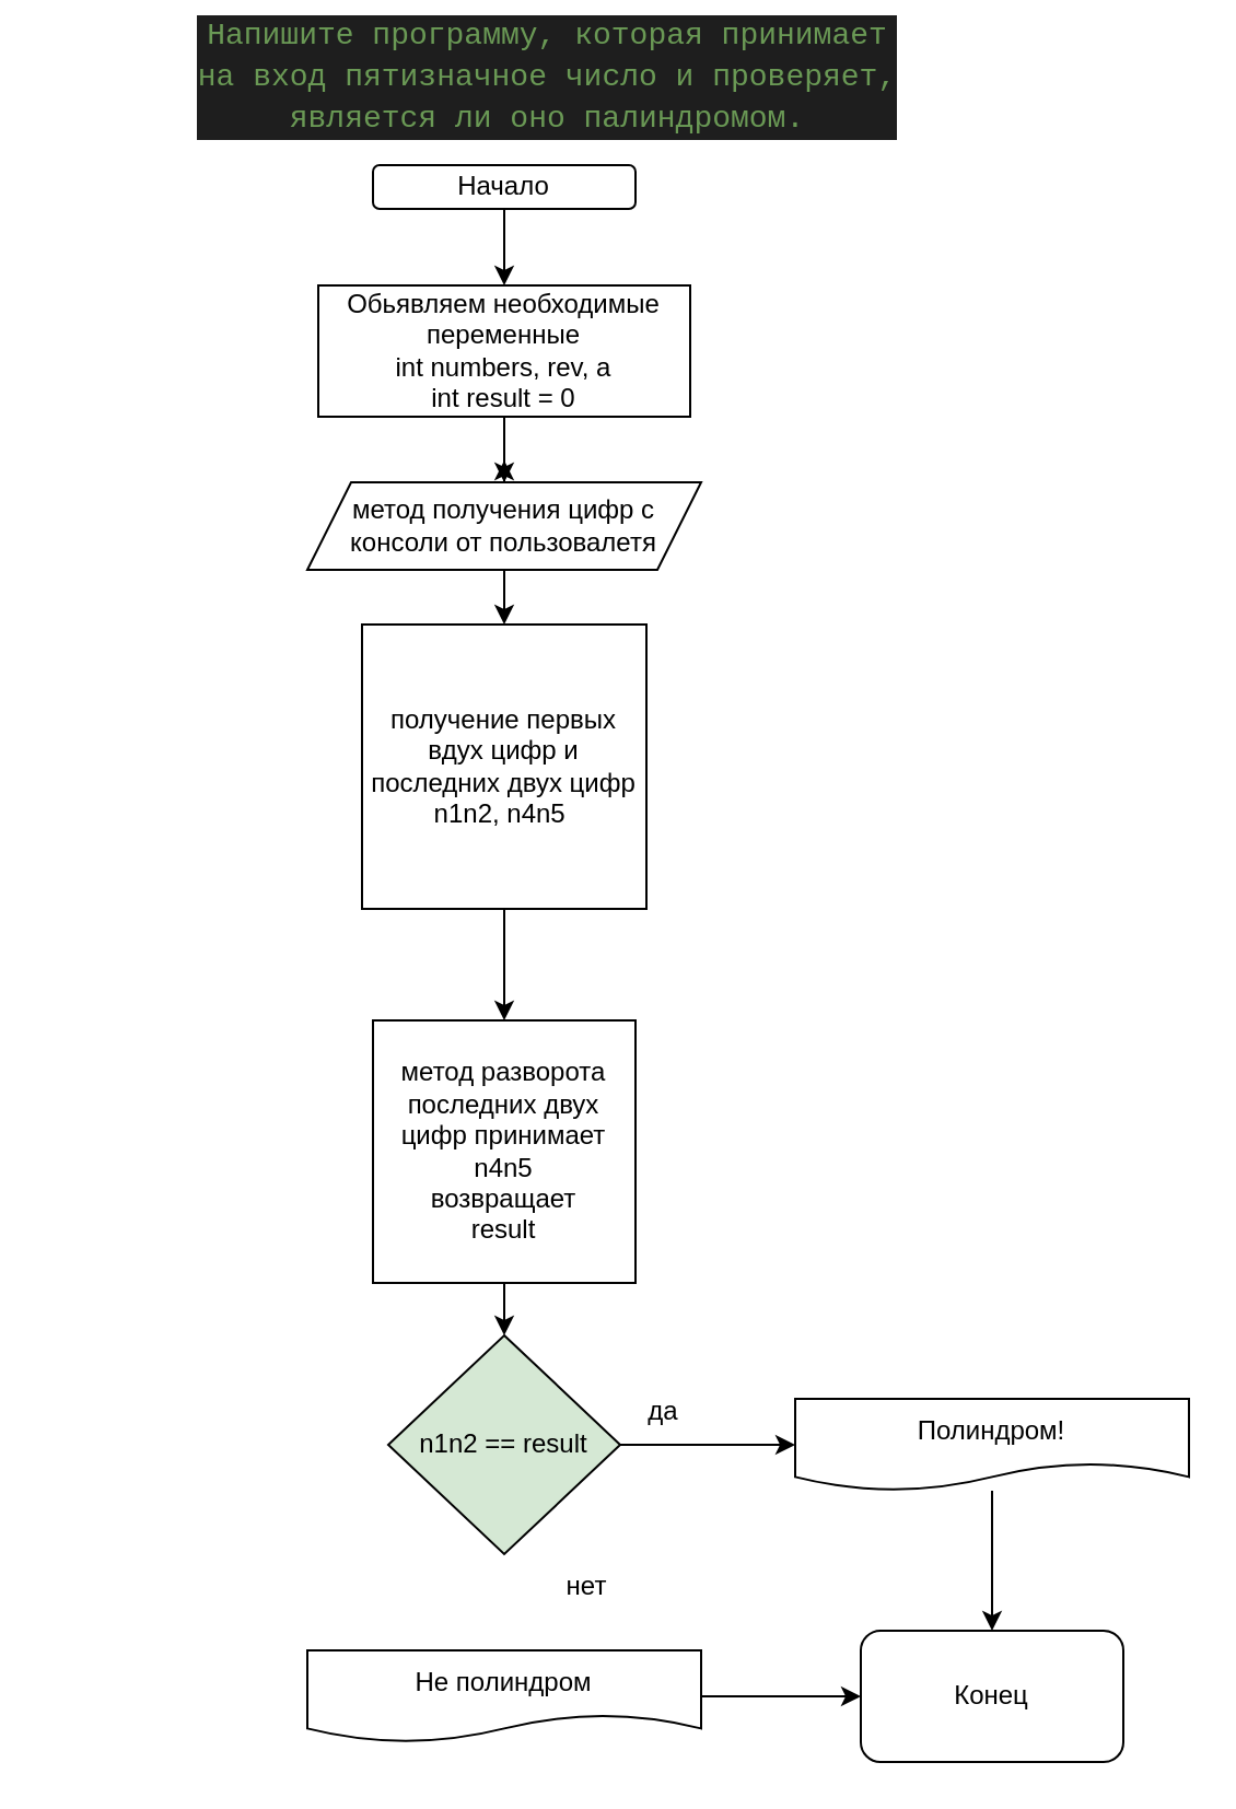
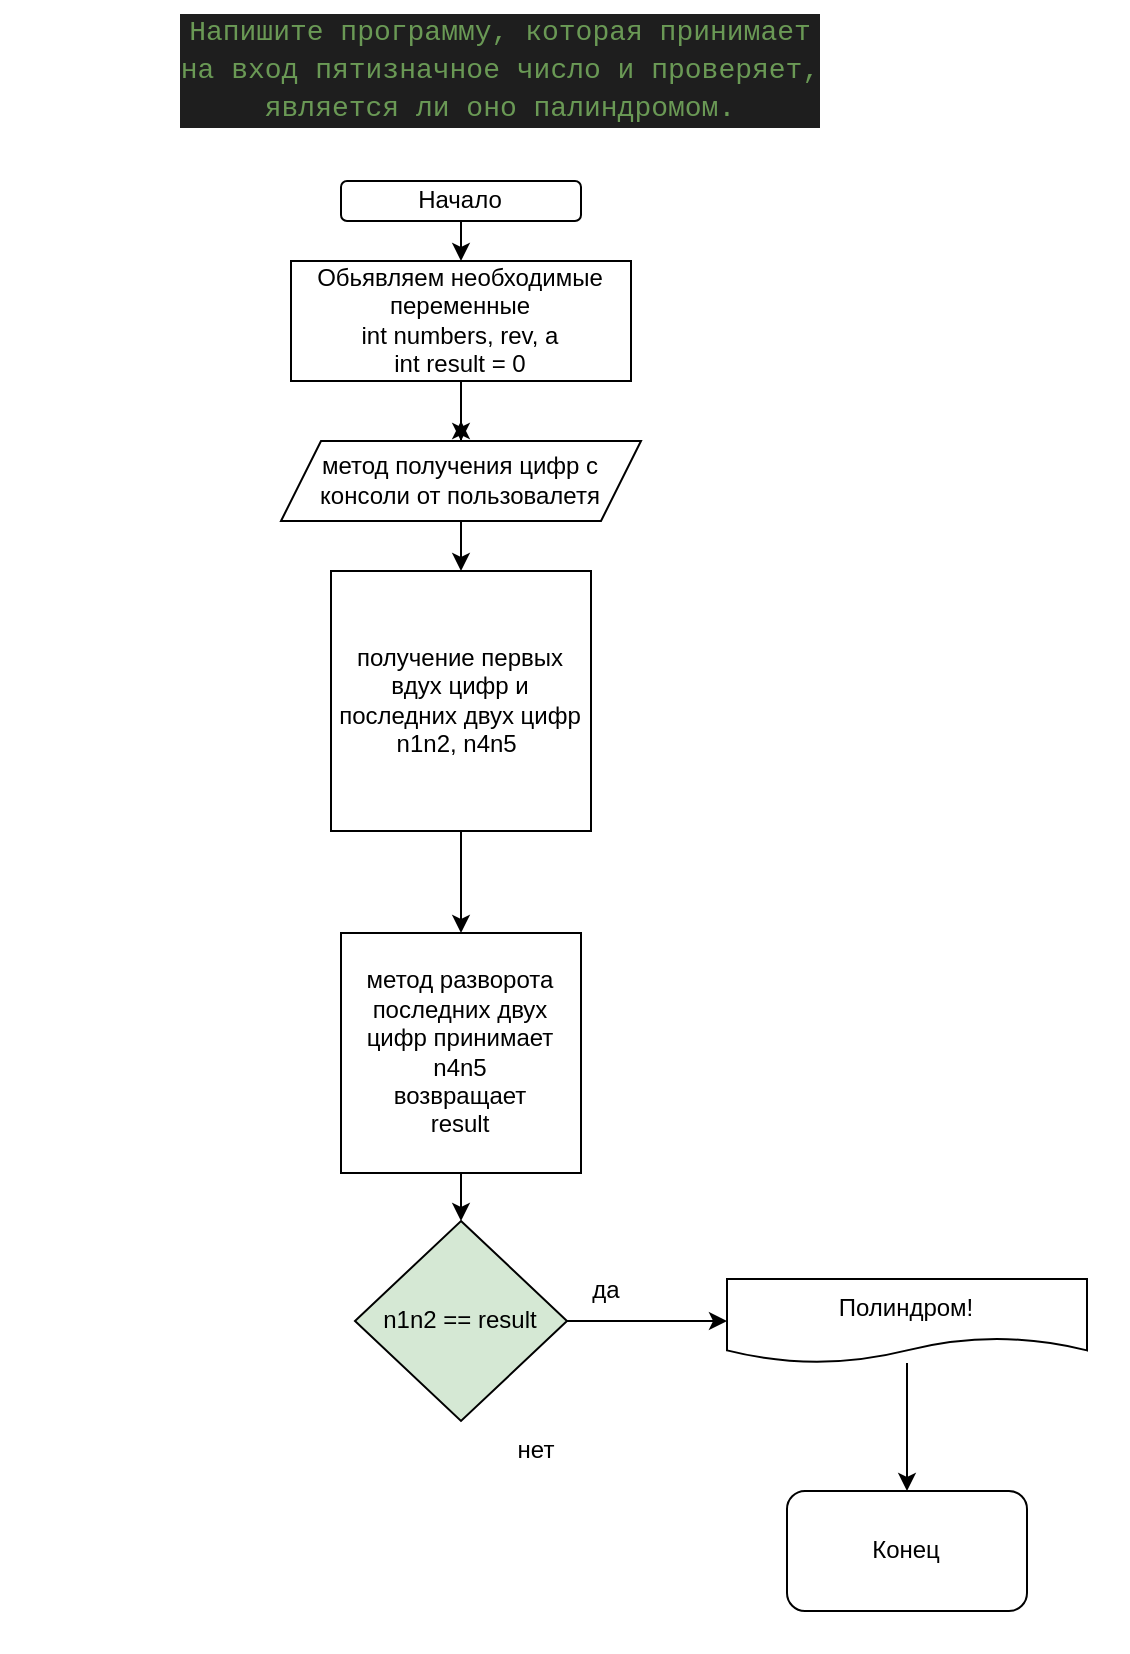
- <mxCell id="3" value="Начало" style="rounded=1;whiteSpace=wrap;html=1;" parent="1" vertex="1"><mxGeometry x="170" y="75" width="120" height="20" as="geometry" /></mxCell>
+ <mxCell id="3" value="Начало" style="rounded=1;whiteSpace=wrap;html=1;" parent="1" vertex="1"><mxGeometry x="170" y="90" width="120" height="20" as="geometry" /></mxCell>
- <mxCell id="9" value="Не полиндром" style="shape=document;whiteSpace=wrap;html=1;boundedLbl=1;" parent="1" vertex="1"><mxGeometry x="140" y="754" width="180" height="42" as="geometry" /></mxCell>
- <mxCell id="8" style="edgeStyle=none;html=1;exitX=1;exitY=0.5;exitDx=0;exitDy=0;entryX=0;entryY=0.5;entryDx=0;entryDy=0;" edge="1" parent="1" source="9" target="13"><mxGeometry relative="1" as="geometry" /></mxCell>
